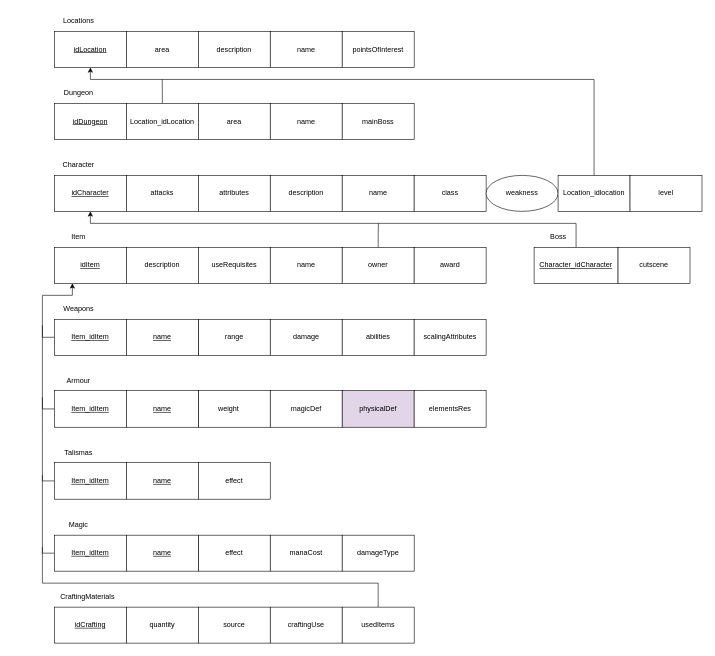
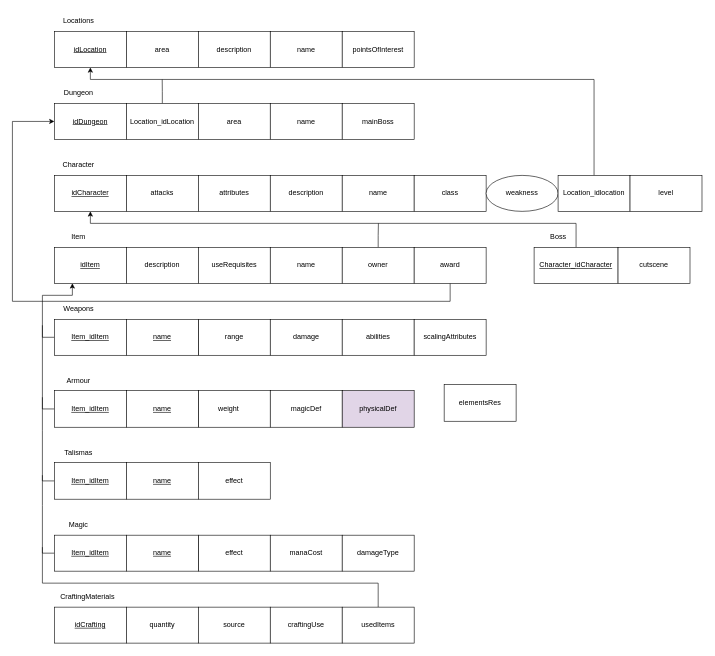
+ <mxCell id="72" style="edgeStyle=orthogonalEdgeStyle;rounded=0;orthogonalLoop=1;jettySize=auto;html=1;exitX=0.5;exitY=1;exitDx=0;exitDy=0;entryX=0;entryY=0.5;entryDx=0;entryDy=0;" edge="1" parent="1" source="73" target="59"><mxGeometry relative="1" as="geometry"><Array as="points"><mxPoint x="750" y="502" /><mxPoint x="20" y="502" /><mxPoint x="20" y="202" /></Array></mxGeometry></mxCell>
- <mxCell id="26" value="elementsRes" style="rounded=0;whiteSpace=wrap;html=1;" parent="1" vertex="1"><mxGeometry x="690" y="651" width="120" height="61" as="geometry" /></mxCell>
+ <mxCell id="26" value="elementsRes" style="rounded=0;whiteSpace=wrap;html=1;" parent="1" vertex="1"><mxGeometry x="740" y="641" width="120" height="61" as="geometry" /></mxCell>
